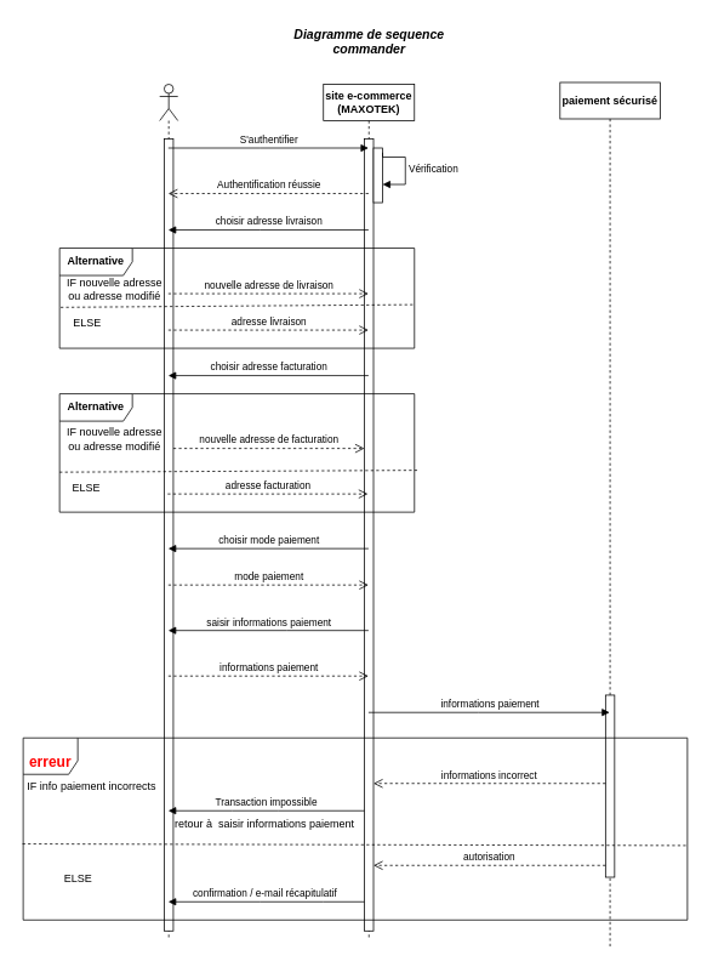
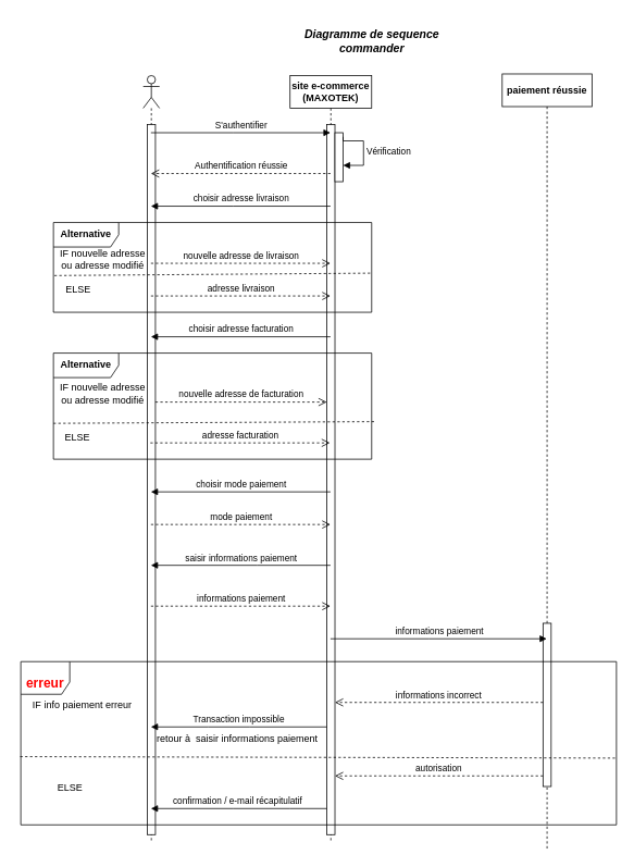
- <mxCell id="33" value="&lt;font style=&quot;font-size: 14px;&quot;&gt;&lt;b&gt;&lt;i&gt;Diagramme de sequence&lt;br&gt;commander&lt;/i&gt;&lt;/b&gt;&lt;/font&gt;" style="text;html=1;align=center;verticalAlign=middle;resizable=0;points=[];autosize=1;strokeColor=none;fillColor=none;" parent="1" vertex="1"><mxGeometry x="310" y="20" width="190" height="50" as="geometry" /></mxCell>
+ <mxCell id="33" value="&lt;font style=&quot;font-size: 14px;&quot;&gt;&lt;b&gt;&lt;i&gt;Diagramme de sequence&lt;br&gt;commander&lt;/i&gt;&lt;/b&gt;&lt;/font&gt;" style="text;html=1;align=center;verticalAlign=middle;resizable=0;points=[];autosize=1;strokeColor=none;fillColor=none;" parent="1" vertex="1"><mxGeometry x="360" y="25" width="190" height="50" as="geometry" /></mxCell>
- <mxCell id="24" value="&lt;b&gt;paiement sécurisé&lt;/b&gt;" style="shape=umlLifeline;perimeter=lifelinePerimeter;whiteSpace=wrap;html=1;container=1;dropTarget=0;collapsible=0;recursiveResize=0;outlineConnect=0;portConstraint=eastwest;newEdgeStyle={&quot;curved&quot;:0,&quot;rounded&quot;:0};" parent="1" vertex="1"><mxGeometry x="615" y="90" width="110" height="950" as="geometry" /></mxCell>
+ <mxCell id="24" value="&lt;b&gt;paiement réussie&lt;/b&gt;" style="shape=umlLifeline;perimeter=lifelinePerimeter;whiteSpace=wrap;html=1;container=1;dropTarget=0;collapsible=0;recursiveResize=0;outlineConnect=0;portConstraint=eastwest;newEdgeStyle={&quot;curved&quot;:0,&quot;rounded&quot;:0};" parent="1" vertex="1"><mxGeometry x="615" y="90" width="110" height="950" as="geometry" /></mxCell>
- <mxCell id="35" value="IF info paiement incorrects" style="text;html=1;align=center;verticalAlign=middle;resizable=0;points=[];autosize=1;strokeColor=none;fillColor=none;" parent="1" vertex="1"><mxGeometry x="20" y="848" width="160" height="30" as="geometry" /></mxCell>
+ <mxCell id="35" value="IF info paiement erreur" style="text;html=1;align=center;verticalAlign=middle;resizable=0;points=[];autosize=1;strokeColor=none;fillColor=none;" parent="1" vertex="1"><mxGeometry x="20" y="848" width="160" height="30" as="geometry" /></mxCell>
